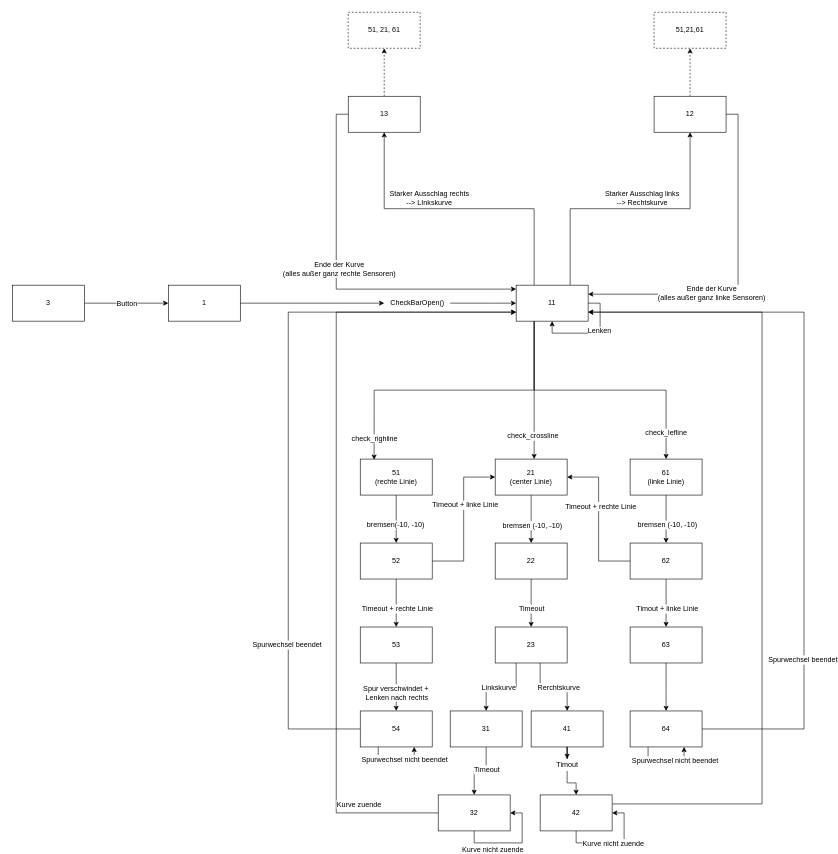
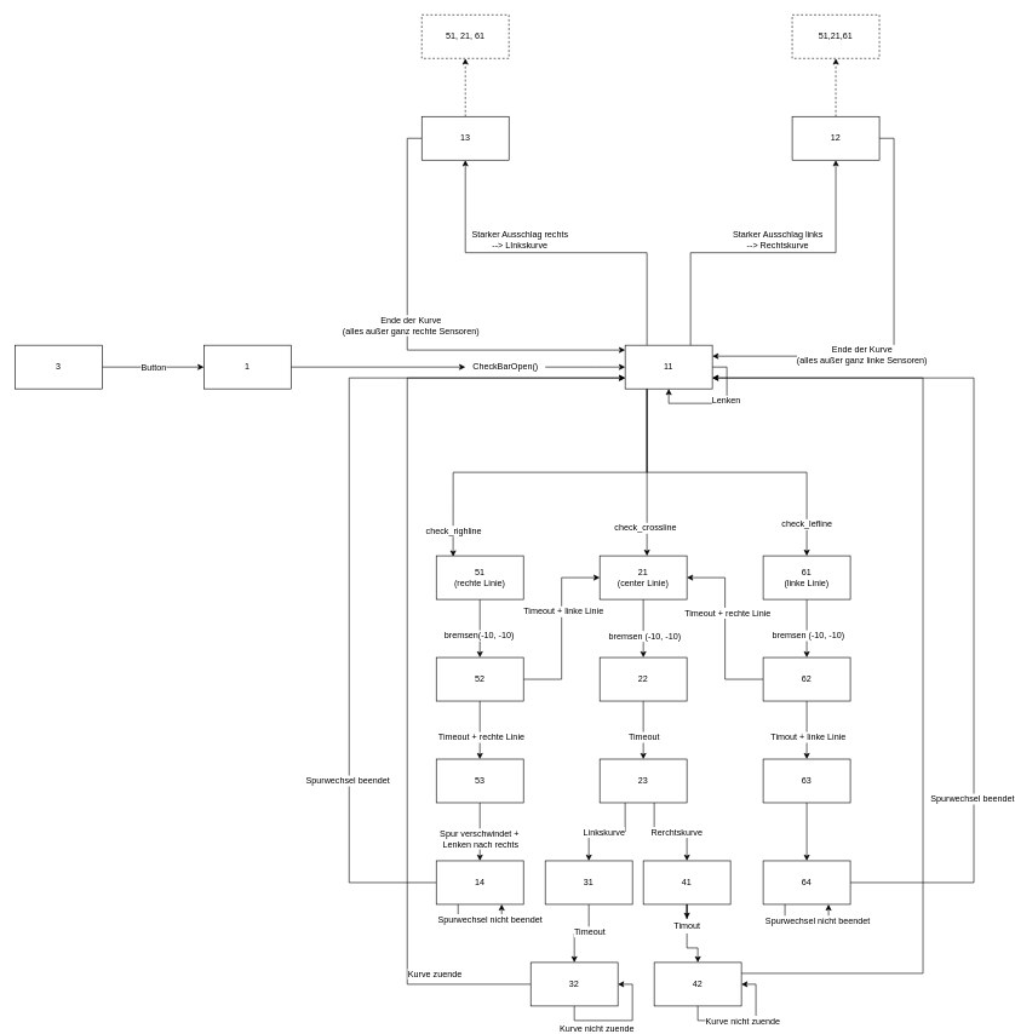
- <mxCell id="66" value="54" style="rounded=0;whiteSpace=wrap;html=1;" vertex="1" parent="1"><mxGeometry x="600" y="1185" width="120" height="60" as="geometry" /></mxCell>
+ <mxCell id="66" value="14" style="rounded=0;whiteSpace=wrap;html=1;" vertex="1" parent="1"><mxGeometry x="600" y="1185" width="120" height="60" as="geometry" /></mxCell>
